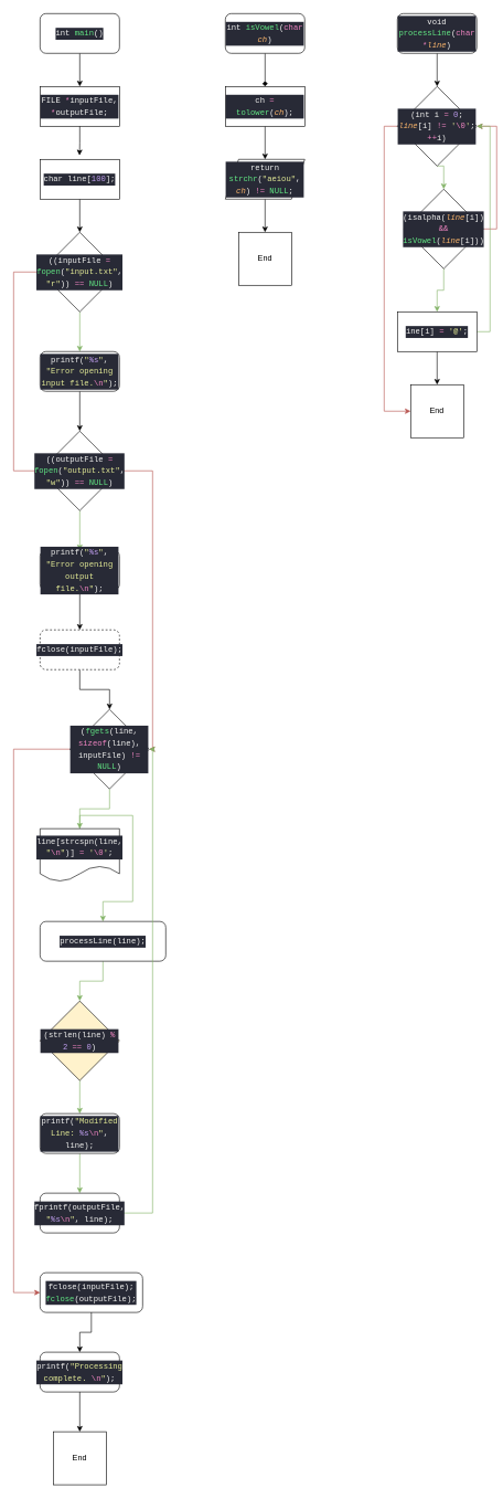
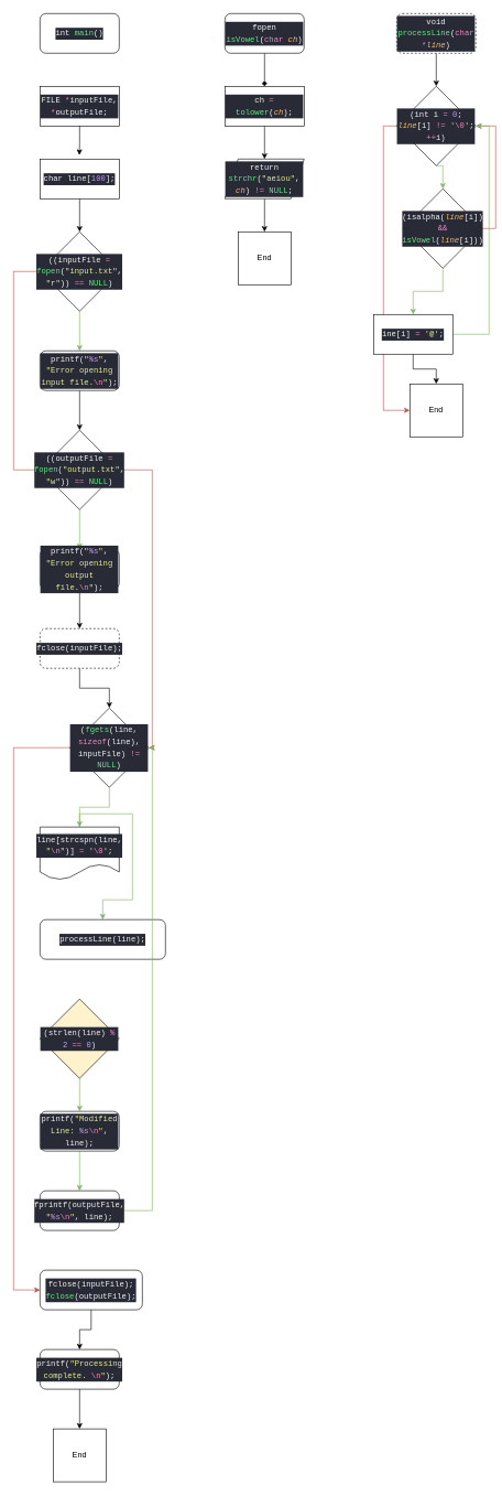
- <mxCell id="38" value="&lt;div style=&quot;color: rgb(246, 246, 244); background-color: rgb(40, 42, 54); font-family: Menlo, Monaco, &amp;quot;Courier New&amp;quot;, monospace; line-height: 18px;&quot;&gt;int &lt;span style=&quot;color: #62e884;&quot;&gt;isVowel&lt;/span&gt;(&lt;span style=&quot;color: #f286c4;&quot;&gt;char&lt;/span&gt; &lt;span style=&quot;color: #ffb86c;font-style: italic;&quot;&gt;ch&lt;/span&gt;)&lt;/div&gt;" style="rounded=1;whiteSpace=wrap;html=1;" vertex="1" parent="1"><mxGeometry x="340" y="20" width="120" height="60" as="geometry" /></mxCell>
+ <mxCell id="38" value="&lt;div style=&quot;color: rgb(246, 246, 244); background-color: rgb(40, 42, 54); font-family: Menlo, Monaco, &amp;quot;Courier New&amp;quot;, monospace; line-height: 18px;&quot;&gt;fopen &lt;span style=&quot;color: #62e884;&quot;&gt;isVowel&lt;/span&gt;(&lt;span style=&quot;color: #f286c4;&quot;&gt;char&lt;/span&gt; &lt;span style=&quot;color: #ffb86c;font-style: italic;&quot;&gt;ch&lt;/span&gt;)&lt;/div&gt;" style="rounded=1;whiteSpace=wrap;html=1;" vertex="1" parent="1"><mxGeometry x="340" y="20" width="120" height="60" as="geometry" /></mxCell>
- <mxCell id="44" value="&lt;div style=&quot;color: rgb(246, 246, 244); background-color: rgb(40, 42, 54); font-family: Menlo, Monaco, &amp;quot;Courier New&amp;quot;, monospace; line-height: 18px;&quot;&gt;void &lt;span style=&quot;color: #62e884;&quot;&gt;processLine&lt;/span&gt;(&lt;span style=&quot;color: #f286c4;&quot;&gt;char&lt;/span&gt; &lt;span style=&quot;color: #f286c4;&quot;&gt;*&lt;/span&gt;&lt;span style=&quot;color: #ffb86c;font-style: italic;&quot;&gt;line&lt;/span&gt;)&lt;/div&gt;" style="rounded=1;whiteSpace=wrap;html=1;" vertex="1" parent="1"><mxGeometry x="600" y="20" width="120" height="60" as="geometry" /></mxCell>
+ <mxCell id="44" value="&lt;div style=&quot;color: rgb(246, 246, 244); background-color: rgb(40, 42, 54); font-family: Menlo, Monaco, &amp;quot;Courier New&amp;quot;, monospace; line-height: 18px;&quot;&gt;void &lt;span style=&quot;color: #62e884;&quot;&gt;processLine&lt;/span&gt;(&lt;span style=&quot;color: #f286c4;&quot;&gt;char&lt;/span&gt; &lt;span style=&quot;color: #f286c4;&quot;&gt;*&lt;/span&gt;&lt;span style=&quot;color: #ffb86c;font-style: italic;&quot;&gt;line&lt;/span&gt;)&lt;/div&gt;" style="rounded=1;whiteSpace=wrap;html=1;dashed=1;" vertex="1" parent="1"><mxGeometry x="600" y="20" width="120" height="60" as="geometry" /></mxCell>
- <mxCell id="2" style="edgeStyle=orthogonalEdgeStyle;rounded=0;orthogonalLoop=1;jettySize=auto;html=1;exitX=0.5;exitY=1;exitDx=0;exitDy=0;entryX=0.5;entryY=0;entryDx=0;entryDy=0;" edge="1" parent="1" source="3" target="4"><mxGeometry relative="1" as="geometry" /></mxCell>
- <mxCell id="53" value="&lt;div style=&quot;color: rgb(246, 246, 244); background-color: rgb(40, 42, 54); font-family: Menlo, Monaco, &amp;quot;Courier New&amp;quot;, monospace; line-height: 18px;&quot;&gt;ine[i] &lt;span style=&quot;color: #f286c4;&quot;&gt;=&lt;/span&gt; &lt;span style=&quot;color: #dee492;&quot;&gt;'&lt;/span&gt;&lt;span style=&quot;color: #e7ee98;&quot;&gt;@&lt;/span&gt;&lt;span style=&quot;color: #dee492;&quot;&gt;'&lt;/span&gt;;&lt;/div&gt;" style="rounded=0;whiteSpace=wrap;html=1;" vertex="1" parent="1"><mxGeometry x="600" y="470" width="120" height="60" as="geometry" /></mxCell>
+ <mxCell id="53" value="&lt;div style=&quot;color: rgb(246, 246, 244); background-color: rgb(40, 42, 54); font-family: Menlo, Monaco, &amp;quot;Courier New&amp;quot;, monospace; line-height: 18px;&quot;&gt;ine[i] &lt;span style=&quot;color: #f286c4;&quot;&gt;=&lt;/span&gt; &lt;span style=&quot;color: #dee492;&quot;&gt;'&lt;/span&gt;&lt;span style=&quot;color: #e7ee98;&quot;&gt;@&lt;/span&gt;&lt;span style=&quot;color: #dee492;&quot;&gt;'&lt;/span&gt;;&lt;/div&gt;" style="rounded=0;whiteSpace=wrap;html=1;" vertex="1" parent="1"><mxGeometry x="565" y="475" width="120" height="60" as="geometry" /></mxCell>
- <mxCell id="25" style="edgeStyle=orthogonalEdgeStyle;rounded=0;orthogonalLoop=1;jettySize=auto;html=1;exitX=0.5;exitY=1;exitDx=0;exitDy=0;entryX=0.5;entryY=0;entryDx=0;entryDy=0;fillColor=#d5e8d4;strokeColor=#82b366;" edge="1" parent="1" source="26" target="28"><mxGeometry relative="1" as="geometry" /></mxCell>
